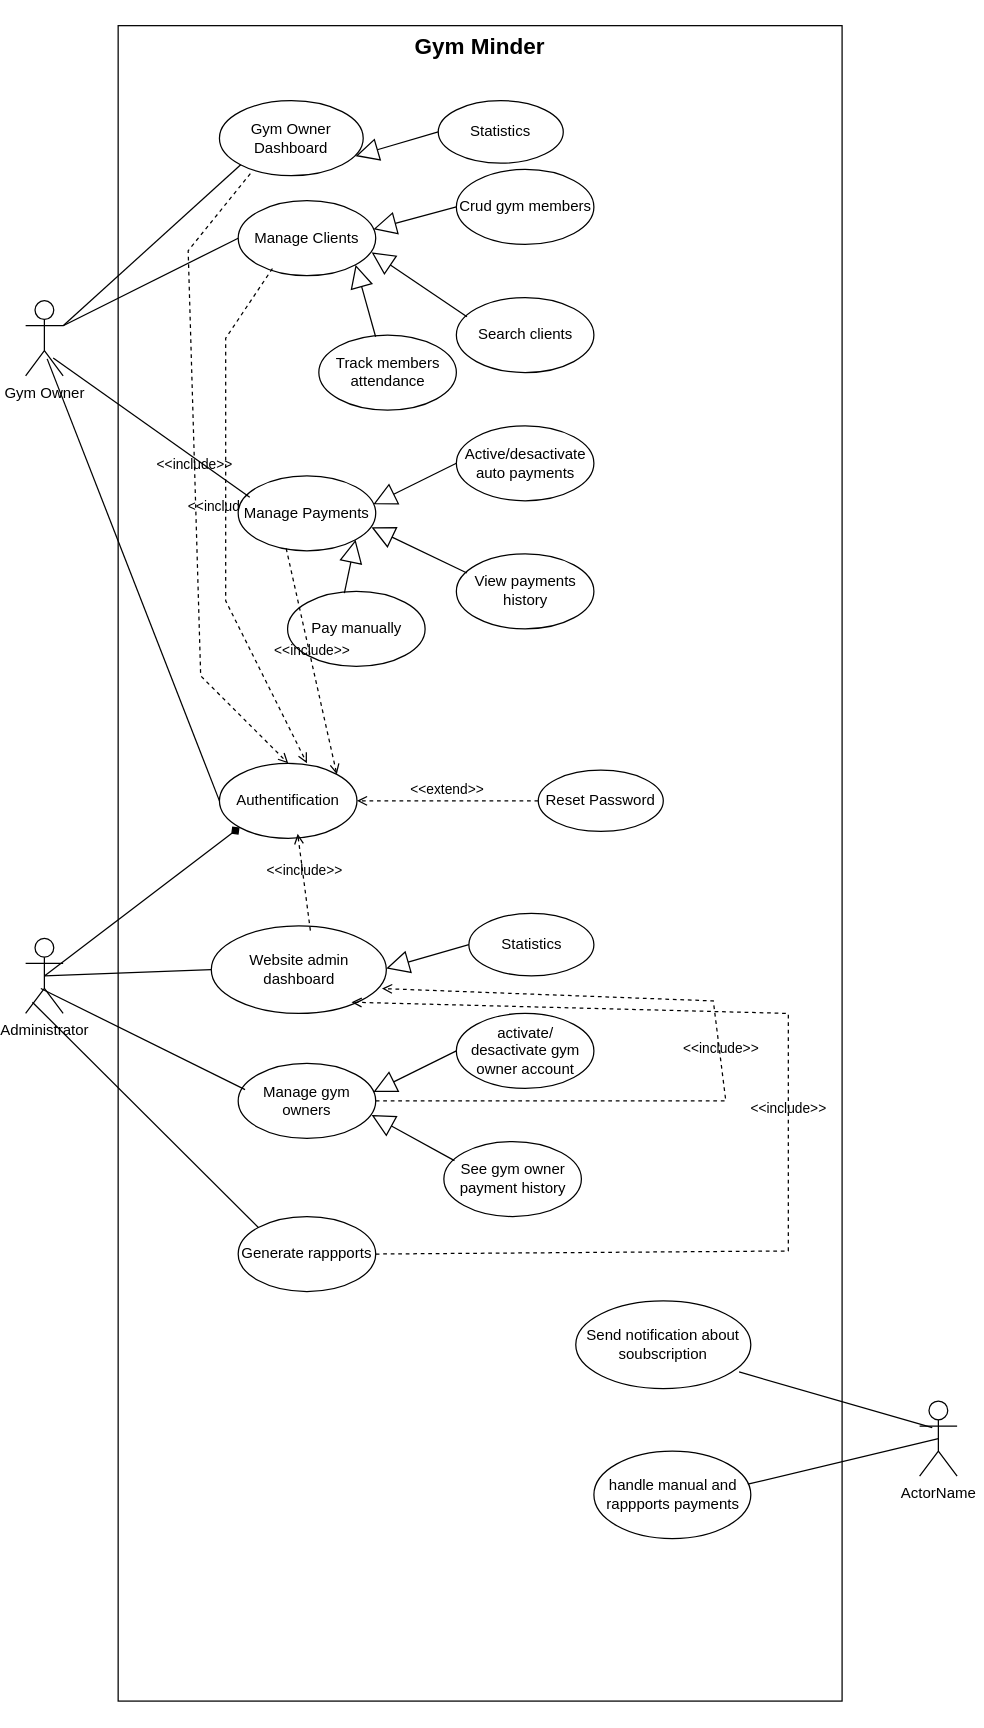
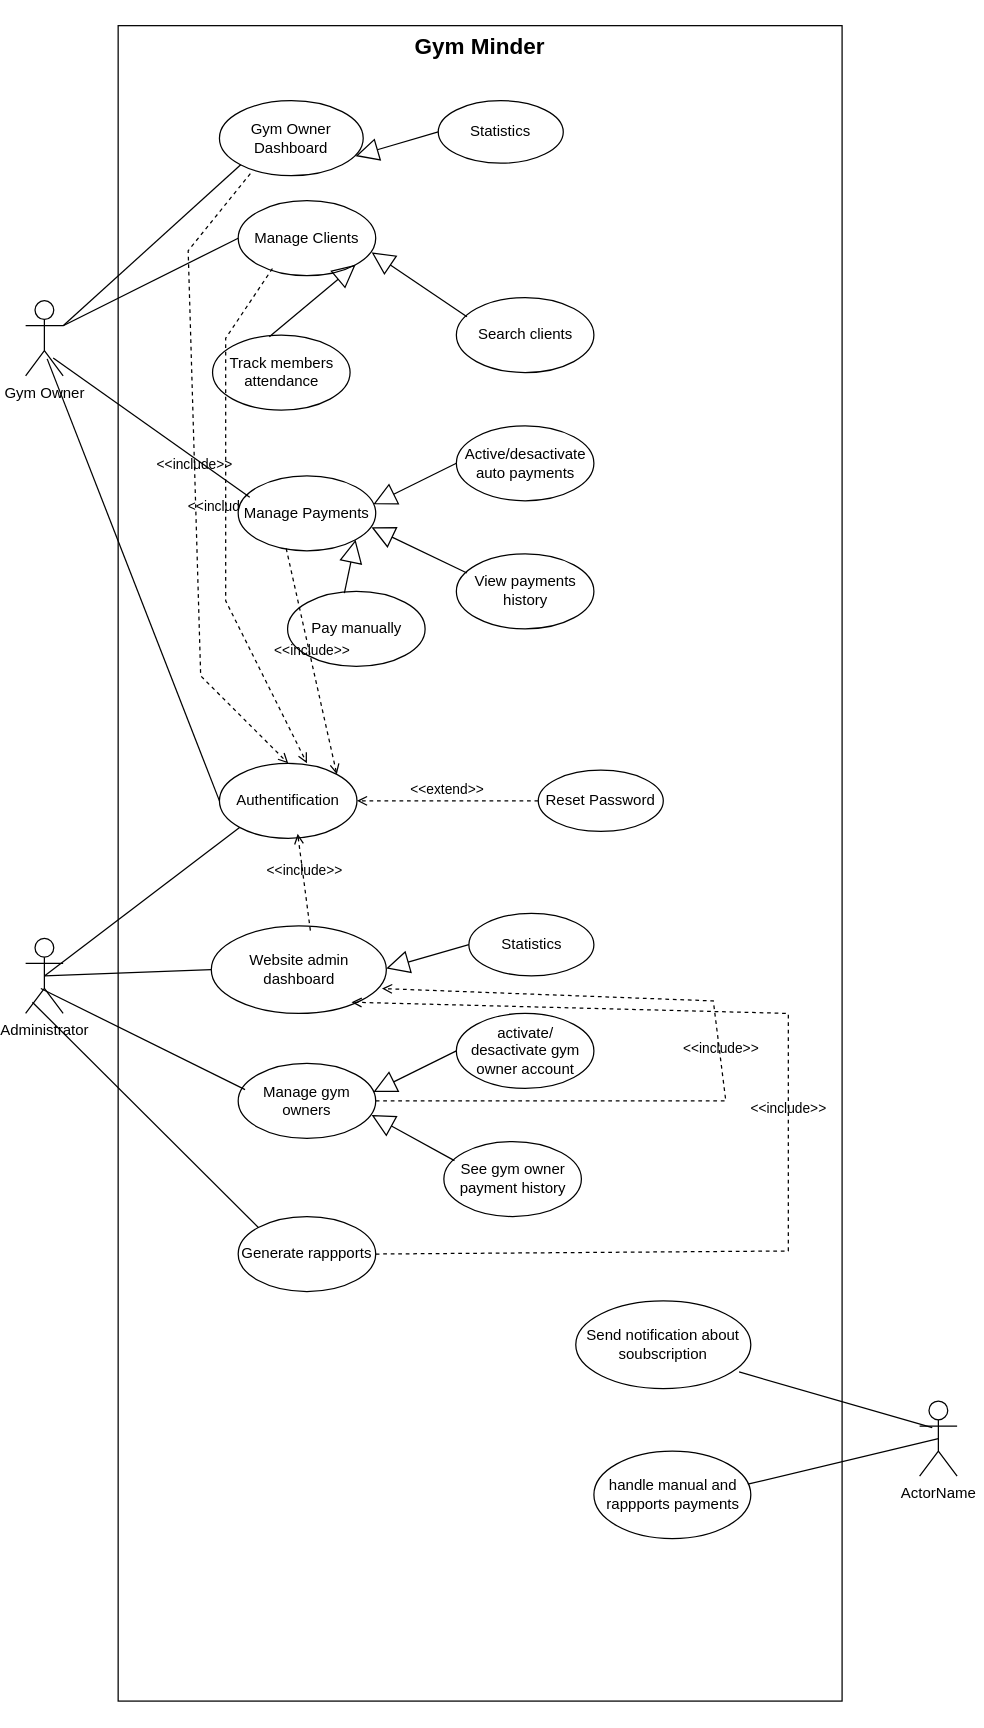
- <mxCell id="7" value="Crud gym members" style="ellipse;whiteSpace=wrap;html=1;" parent="1" vertex="1"><mxGeometry x="364.5" y="135" width="110" height="60" as="geometry" /></mxCell>
- <mxCell id="15" value="" style="endArrow=block;endSize=16;endFill=0;html=1;rounded=0;exitX=0;exitY=0.5;exitDx=0;exitDy=0;entryX=0.983;entryY=0.38;entryDx=0;entryDy=0;entryPerimeter=0;" edge="1" parent="1" source="7" target="6"><mxGeometry x="-1" y="104" width="160" relative="1" as="geometry"><mxPoint x="365" y="165" as="sourcePoint" /><mxPoint x="300" y="205" as="targetPoint" /><mxPoint x="41" y="-48" as="offset" /></mxGeometry></mxCell>
- <mxCell id="10" value="Track members attendance" style="ellipse;whiteSpace=wrap;html=1;" parent="1" vertex="1"><mxGeometry x="254.5" y="267.46" width="110" height="60" as="geometry" /></mxCell>
+ <mxCell id="10" value="Track members attendance" style="ellipse;whiteSpace=wrap;html=1;" parent="1" vertex="1"><mxGeometry x="169.5" y="267.46" width="110" height="60" as="geometry" /></mxCell>
- <mxCell id="33" value="" style="edgeStyle=none;html=1;endArrow=diamond;verticalAlign=bottom;rounded=0;exitX=0.5;exitY=0.5;exitDx=0;exitDy=0;exitPerimeter=0;entryX=0;entryY=1;entryDx=0;entryDy=0;" edge="1" parent="1" source="11" target="4"><mxGeometry width="160" relative="1" as="geometry"><mxPoint x="150" y="760" as="sourcePoint" /><mxPoint x="310" y="760" as="targetPoint" /></mxGeometry></mxCell>
+ <mxCell id="33" value="" style="edgeStyle=none;html=1;endArrow=none;verticalAlign=bottom;rounded=0;exitX=0.5;exitY=0.5;exitDx=0;exitDy=0;exitPerimeter=0;entryX=0;entryY=1;entryDx=0;entryDy=0;" edge="1" parent="1" source="11" target="4"><mxGeometry width="160" relative="1" as="geometry"><mxPoint x="150" y="760" as="sourcePoint" /><mxPoint x="310" y="760" as="targetPoint" /></mxGeometry></mxCell>
